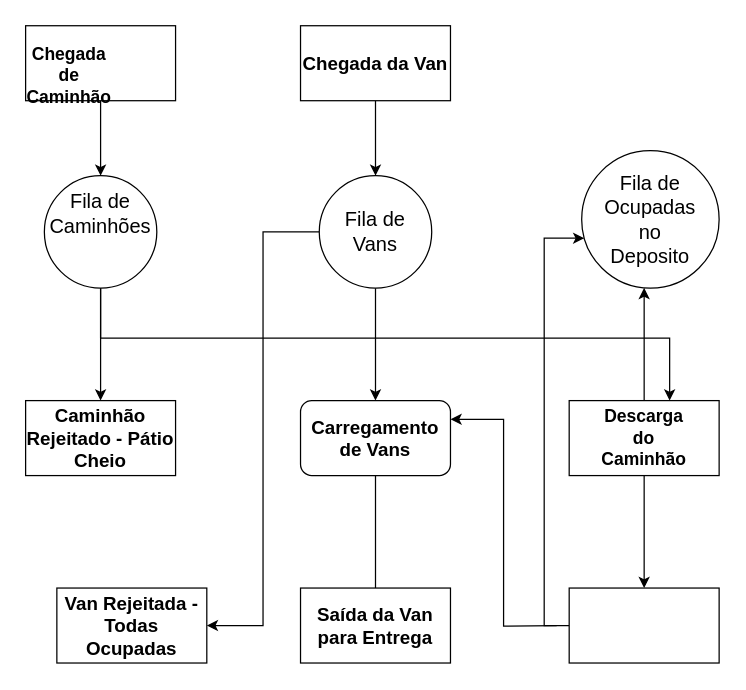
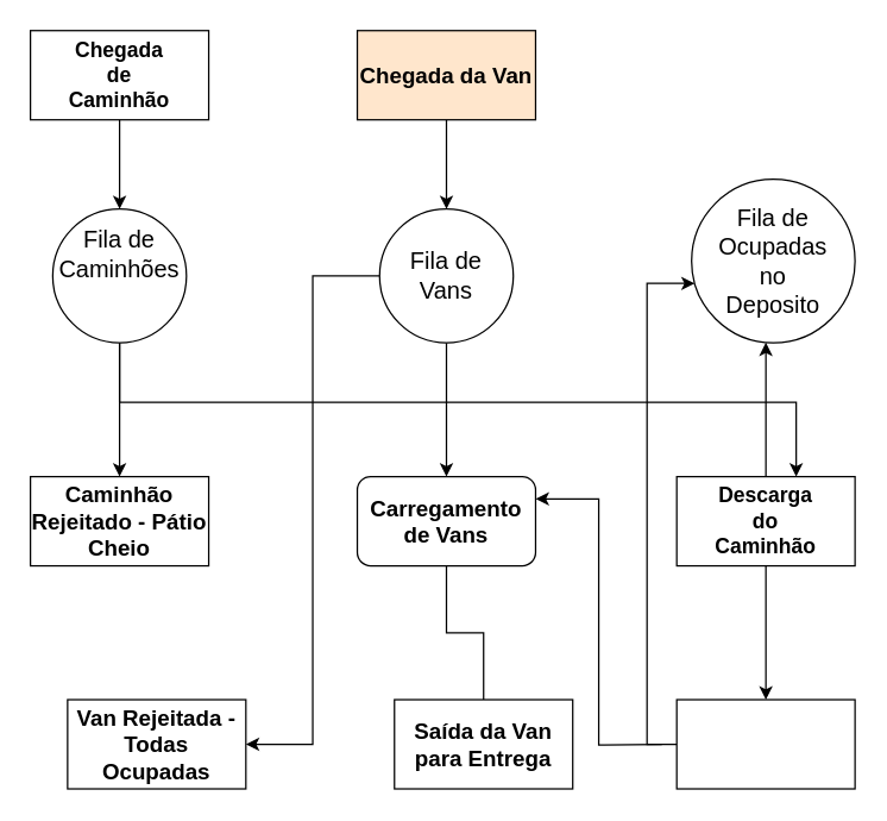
- <mxCell id="26" value="&lt;b&gt;&lt;font style=&quot;font-size: 15px;&quot;&gt;Chegada da Van&lt;/font&gt;&lt;/b&gt;" style="rounded=0;whiteSpace=wrap;html=1;" vertex="1" parent="1"><mxGeometry x="240" y="20" width="120" height="60" as="geometry" /></mxCell>
+ <mxCell id="26" value="&lt;b&gt;&lt;font style=&quot;font-size: 15px;&quot;&gt;Chegada da Van&lt;/font&gt;&lt;/b&gt;" style="rounded=0;whiteSpace=wrap;html=1;fillColor=#ffe6cc;" vertex="1" parent="1"><mxGeometry x="240" y="20" width="120" height="60" as="geometry" /></mxCell>
- <mxCell id="18" value="&lt;strong&gt;&lt;font style=&quot;font-size: 14px;&quot;&gt;Chegada de Caminhão&lt;/font&gt;&lt;/strong&gt;" style="text;strokeColor=none;align=center;fillColor=none;html=1;verticalAlign=middle;whiteSpace=wrap;rounded=0;" vertex="1" parent="1"><mxGeometry x="25" y="45" width="60" height="30" as="geometry" /></mxCell>
+ <mxCell id="18" value="&lt;strong&gt;&lt;font style=&quot;font-size: 14px;&quot;&gt;Chegada de Caminhão&lt;/font&gt;&lt;/strong&gt;" style="text;strokeColor=none;align=center;fillColor=none;html=1;verticalAlign=middle;whiteSpace=wrap;rounded=0;" vertex="1" parent="1"><mxGeometry x="50" y="35" width="60" height="30" as="geometry" /></mxCell>
- <mxCell id="23" value="&lt;b&gt;&lt;font style=&quot;font-size: 15px;&quot;&gt;Saída da Van para Entrega&lt;/font&gt;&lt;/b&gt;" style="rounded=0;whiteSpace=wrap;html=1;" vertex="1" parent="1"><mxGeometry x="240" y="470" width="120" height="60" as="geometry" /></mxCell>
+ <mxCell id="23" value="&lt;b&gt;&lt;font style=&quot;font-size: 15px;&quot;&gt;Saída da Van para Entrega&lt;/font&gt;&lt;/b&gt;" style="rounded=0;whiteSpace=wrap;html=1;" vertex="1" parent="1"><mxGeometry x="265" y="470" width="120" height="60" as="geometry" /></mxCell>
